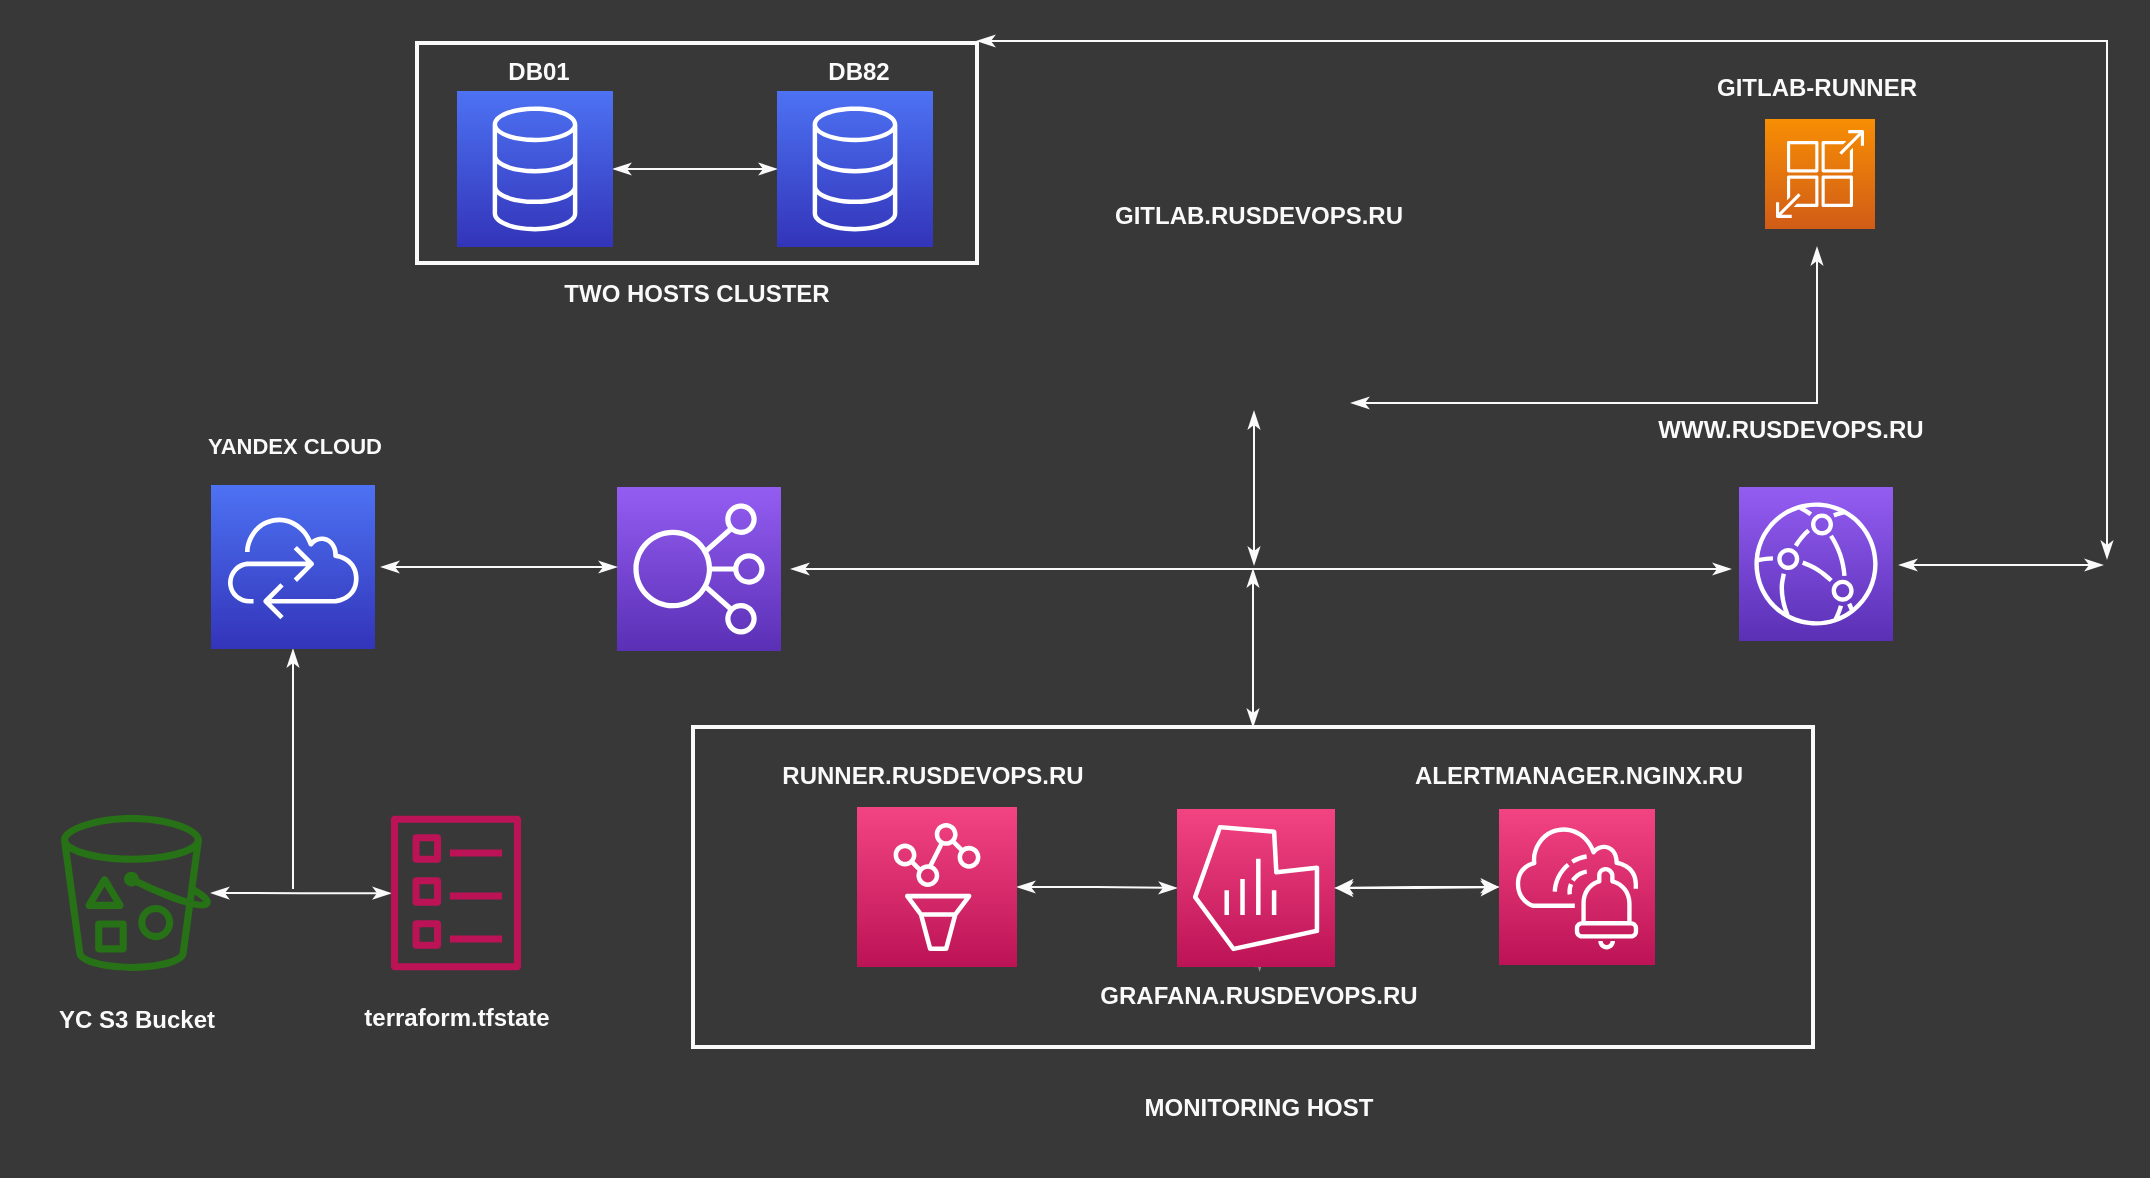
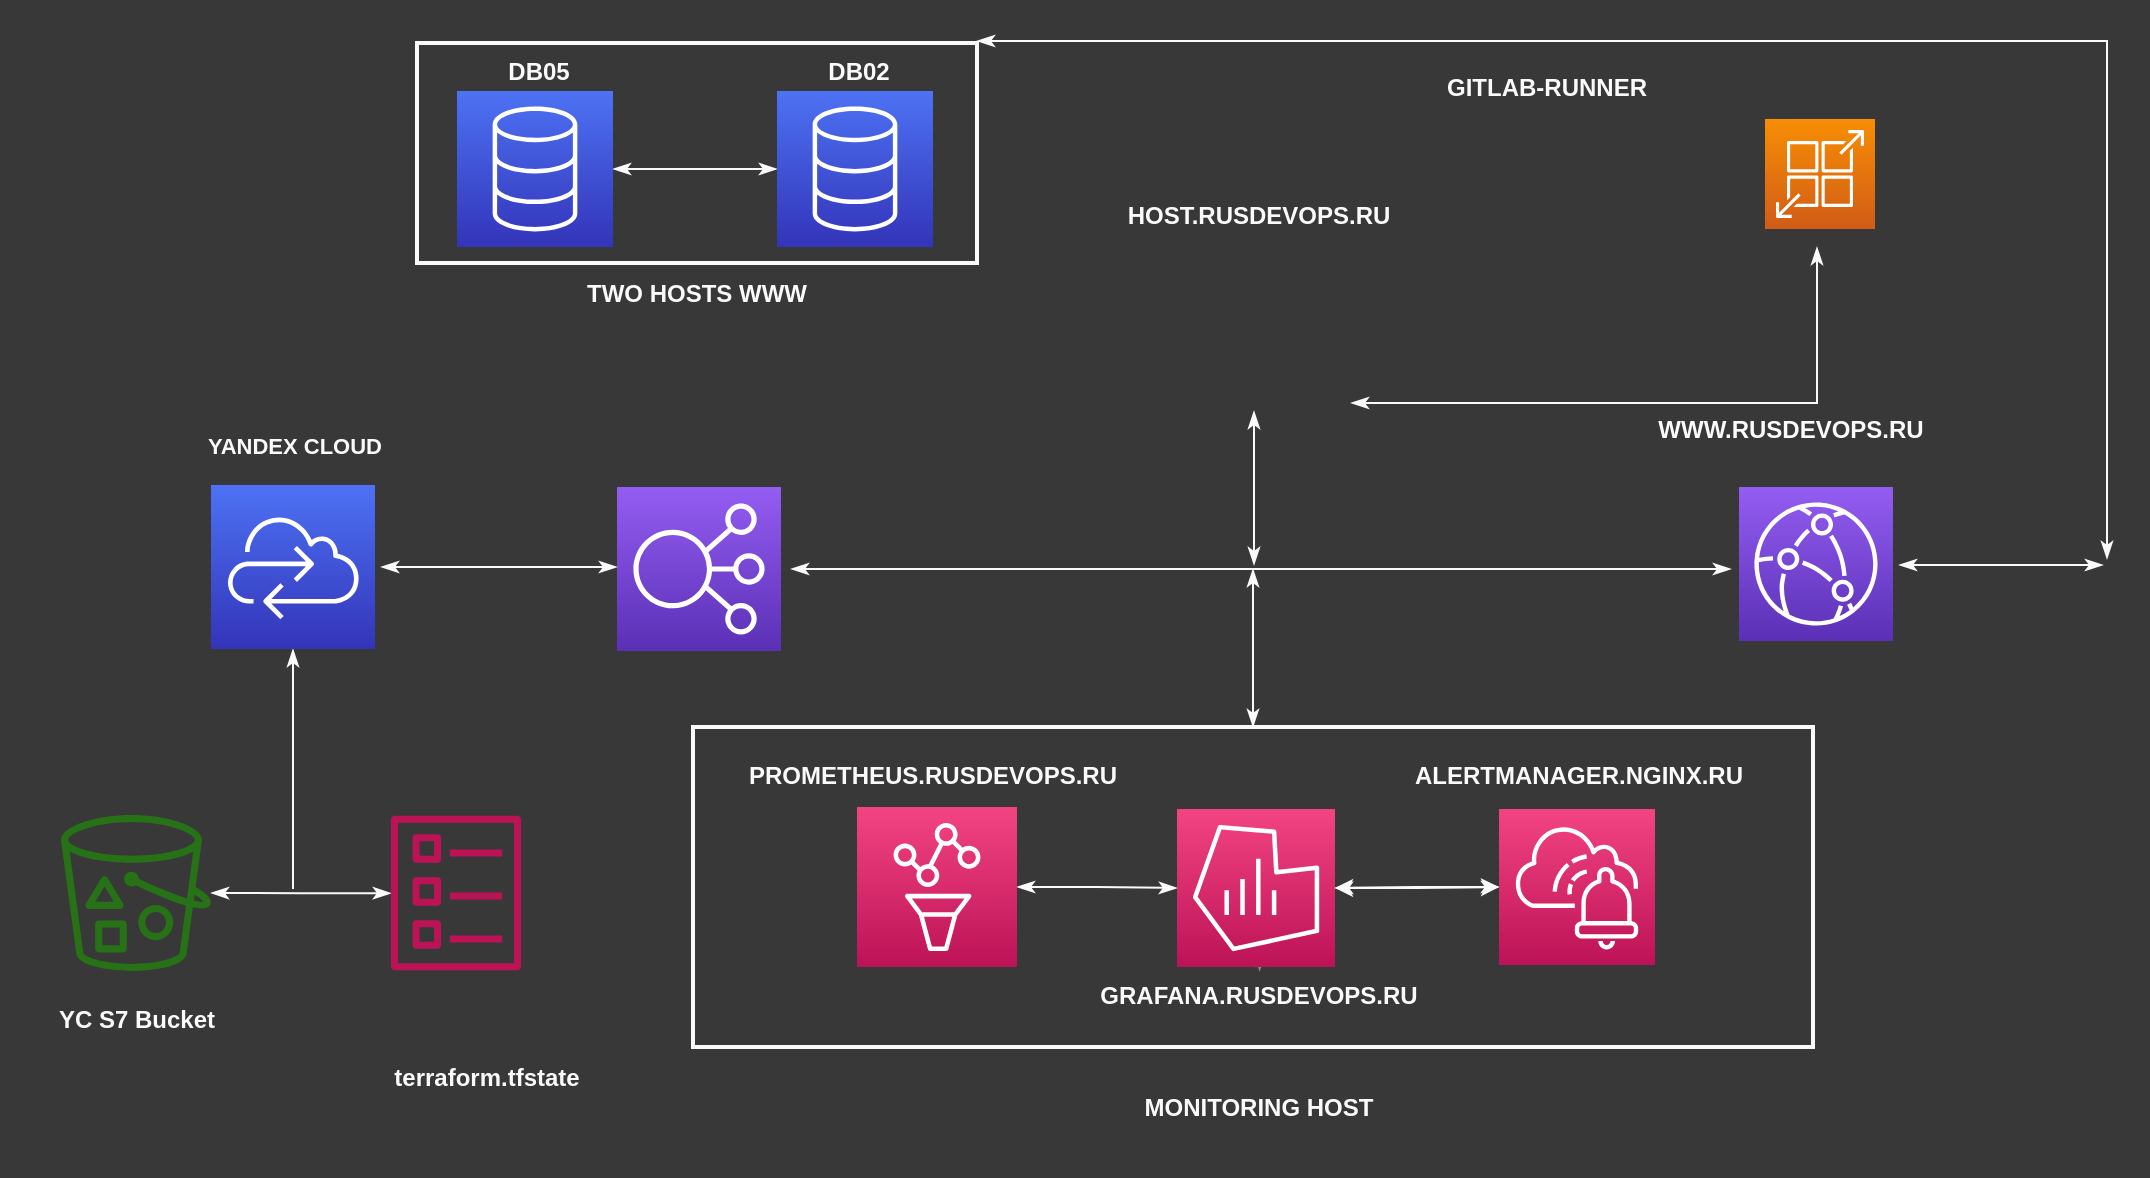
- <mxCell id="5" value="&lt;span&gt;DB01&lt;/span&gt;" style="text;html=1;align=center;verticalAlign=middle;resizable=0;points=[];autosize=1;strokeColor=none;fillColor=none;fontStyle=1;fontColor=#FAFAFA;" parent="1" vertex="1"><mxGeometry x="244" y="23" width="49" height="26" as="geometry" /></mxCell>
+ <mxCell id="5" value="&lt;span&gt;DB05&lt;/span&gt;" style="text;html=1;align=center;verticalAlign=middle;resizable=0;points=[];autosize=1;strokeColor=none;fillColor=none;fontStyle=1;fontColor=#FAFAFA;" parent="1" vertex="1"><mxGeometry x="244" y="23" width="49" height="26" as="geometry" /></mxCell>
- <mxCell id="7" value="&lt;span&gt;DB82&lt;/span&gt;" style="text;html=1;align=center;verticalAlign=middle;resizable=0;points=[];autosize=1;strokeColor=none;fillColor=none;fontStyle=1;fontColor=#FAFAFA;" parent="1" vertex="1"><mxGeometry x="404" y="23" width="49" height="26" as="geometry" /></mxCell>
+ <mxCell id="7" value="&lt;span&gt;DB02&lt;/span&gt;" style="text;html=1;align=center;verticalAlign=middle;resizable=0;points=[];autosize=1;strokeColor=none;fillColor=none;fontStyle=1;fontColor=#FAFAFA;" parent="1" vertex="1"><mxGeometry x="404" y="23" width="49" height="26" as="geometry" /></mxCell>
- <mxCell id="17" value="&lt;span&gt;GITLAB-RUNNER&lt;/span&gt;" style="text;html=1;align=center;verticalAlign=middle;resizable=0;points=[];autosize=1;strokeColor=none;fillColor=none;fontStyle=1;fontColor=#FAFAFA;" parent="1" vertex="1"><mxGeometry x="848.5" y="31" width="118" height="26" as="geometry" /></mxCell>
+ <mxCell id="17" value="&lt;span&gt;GITLAB-RUNNER&lt;/span&gt;" style="text;html=1;align=center;verticalAlign=middle;resizable=0;points=[];autosize=1;strokeColor=none;fillColor=none;fontStyle=1;fontColor=#FAFAFA;" parent="1" vertex="1"><mxGeometry x="713.5" y="31" width="118" height="26" as="geometry" /></mxCell>
- <mxCell id="16" value="&lt;span&gt;GITLAB.RUSDEVOPS.RU&lt;/span&gt;" style="text;html=1;align=center;verticalAlign=middle;resizable=0;points=[];autosize=1;strokeColor=none;fillColor=none;fontStyle=1;fontColor=#FAFAFA;" parent="1" vertex="1"><mxGeometry x="547.79" y="95" width="162" height="26" as="geometry" /></mxCell>
+ <mxCell id="16" value="&lt;span&gt;HOST.RUSDEVOPS.RU&lt;/span&gt;" style="text;html=1;align=center;verticalAlign=middle;resizable=0;points=[];autosize=1;strokeColor=none;fillColor=none;fontStyle=1;fontColor=#FAFAFA;" parent="1" vertex="1"><mxGeometry x="547.79" y="95" width="162" height="26" as="geometry" /></mxCell>
- <mxCell id="42" value="&lt;b&gt;&lt;font color=&quot;#fafafa&quot;&gt;TWO HOSTS CLUSTER&lt;/font&gt;&lt;/b&gt;" style="text;html=1;align=center;verticalAlign=middle;resizable=0;points=[];autosize=1;strokeColor=none;fillColor=none;" vertex="1" parent="1"><mxGeometry x="272.5" y="134" width="151" height="26" as="geometry" /></mxCell>
+ <mxCell id="42" value="&lt;b&gt;&lt;font color=&quot;#fafafa&quot;&gt;TWO HOSTS WWW&lt;/font&gt;&lt;/b&gt;" style="text;html=1;align=center;verticalAlign=middle;resizable=0;points=[];autosize=1;strokeColor=none;fillColor=none;" vertex="1" parent="1"><mxGeometry x="272.5" y="134" width="151" height="26" as="geometry" /></mxCell>
- <mxCell id="26" value="&lt;span&gt;RUNNER.RUSDEVOPS.RU&lt;/span&gt;" style="text;html=1;align=center;verticalAlign=middle;resizable=0;points=[];autosize=1;strokeColor=none;fillColor=none;fontStyle=1;fontColor=#FAFAFA;" parent="1" vertex="1"><mxGeometry x="365" y="375" width="202" height="26" as="geometry" /></mxCell>
+ <mxCell id="26" value="&lt;span&gt;PROMETHEUS.RUSDEVOPS.RU&lt;/span&gt;" style="text;html=1;align=center;verticalAlign=middle;resizable=0;points=[];autosize=1;strokeColor=none;fillColor=none;fontStyle=1;fontColor=#FAFAFA;" parent="1" vertex="1"><mxGeometry x="365" y="375" width="202" height="26" as="geometry" /></mxCell>
- <mxCell id="40" value="&lt;b&gt;&lt;font style=&quot;font-size: 12px;&quot;&gt;terraform.tfstate&lt;/font&gt;&lt;/b&gt;" style="text;html=1;align=center;verticalAlign=middle;resizable=0;points=[];autosize=1;strokeColor=none;fillColor=none;fontSize=11;fontFamily=Helvetica;fontColor=#FAFAFA;" parent="1" vertex="1"><mxGeometry x="172" y="496" width="111" height="26" as="geometry" /></mxCell>
+ <mxCell id="40" value="&lt;b&gt;&lt;font style=&quot;font-size: 12px;&quot;&gt;terraform.tfstate&lt;/font&gt;&lt;/b&gt;" style="text;html=1;align=center;verticalAlign=middle;resizable=0;points=[];autosize=1;strokeColor=none;fillColor=none;fontSize=11;fontFamily=Helvetica;fontColor=#FAFAFA;" parent="1" vertex="1"><mxGeometry x="187" y="526" width="111" height="26" as="geometry" /></mxCell>
- <mxCell id="41" value="&lt;b&gt;YC S3 Bucket&lt;/b&gt;" style="text;html=1;align=center;verticalAlign=middle;resizable=0;points=[];autosize=1;strokeColor=none;fillColor=none;fontSize=12;fontFamily=Helvetica;fontColor=#FAFAFA;" parent="1" vertex="1"><mxGeometry x="20" y="497" width="96" height="26" as="geometry" /></mxCell>
+ <mxCell id="41" value="&lt;b&gt;YC S7 Bucket&lt;/b&gt;" style="text;html=1;align=center;verticalAlign=middle;resizable=0;points=[];autosize=1;strokeColor=none;fillColor=none;fontSize=12;fontFamily=Helvetica;fontColor=#FAFAFA;" parent="1" vertex="1"><mxGeometry x="20" y="497" width="96" height="26" as="geometry" /></mxCell>
